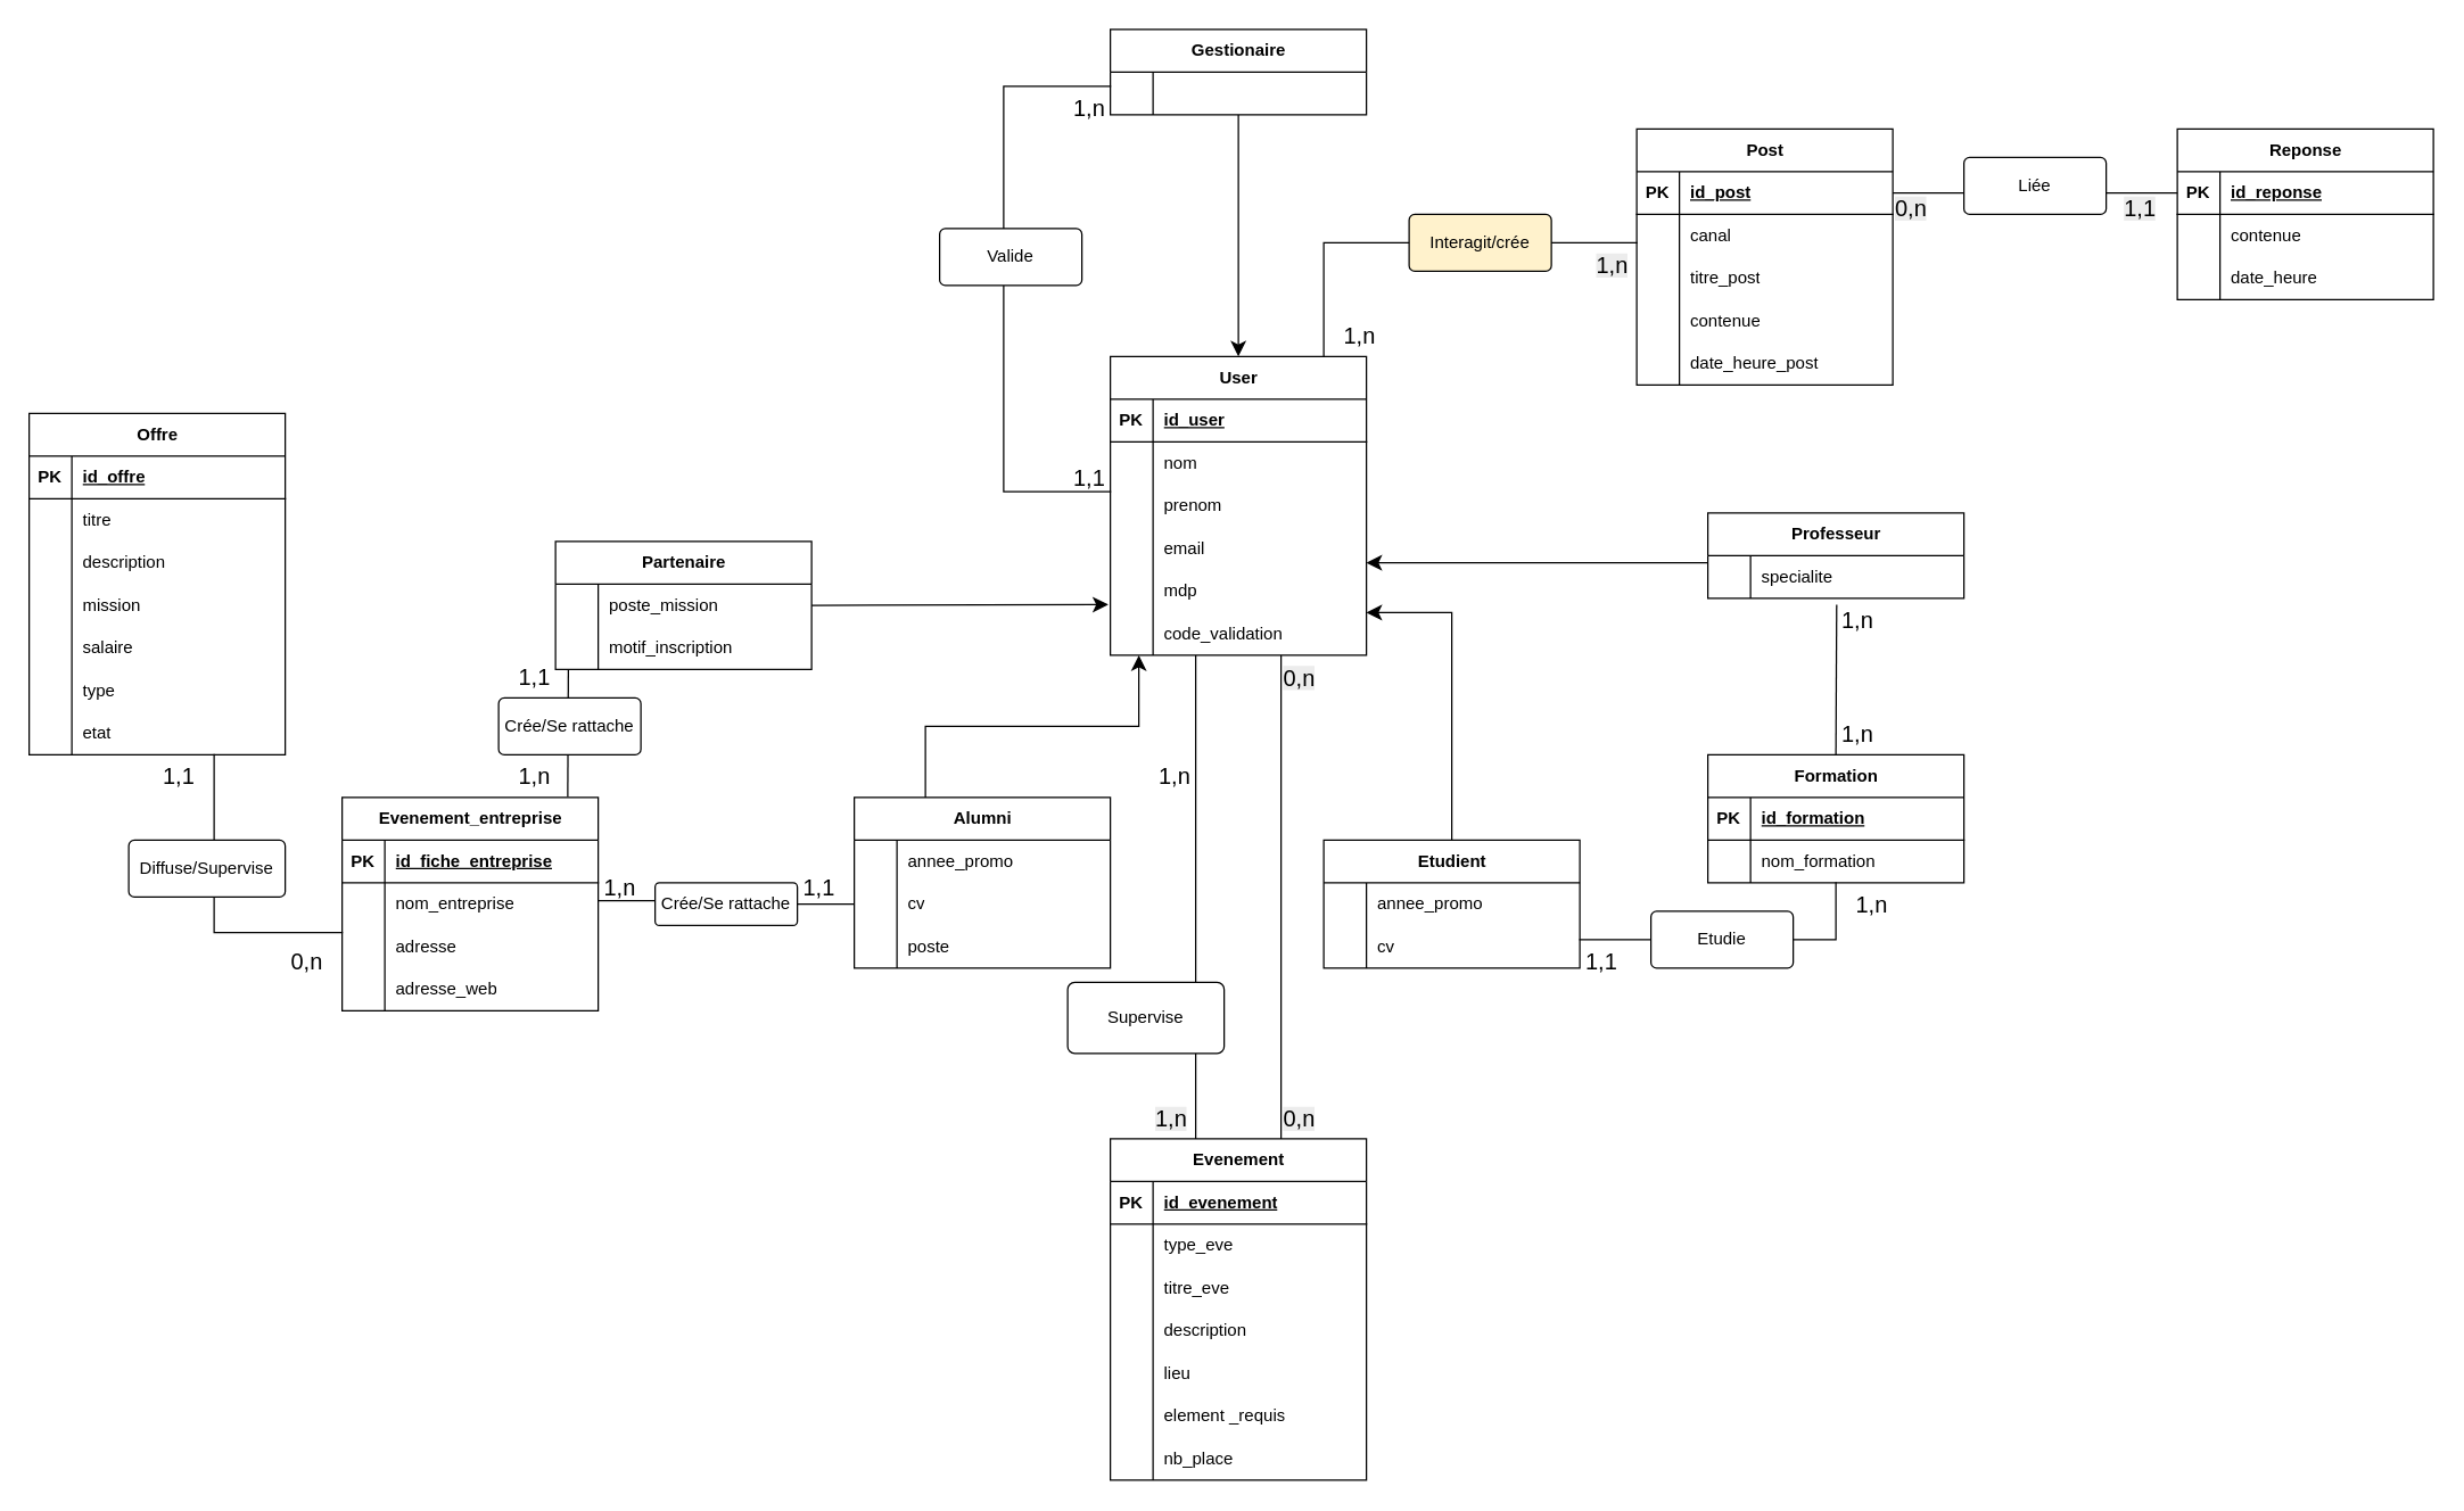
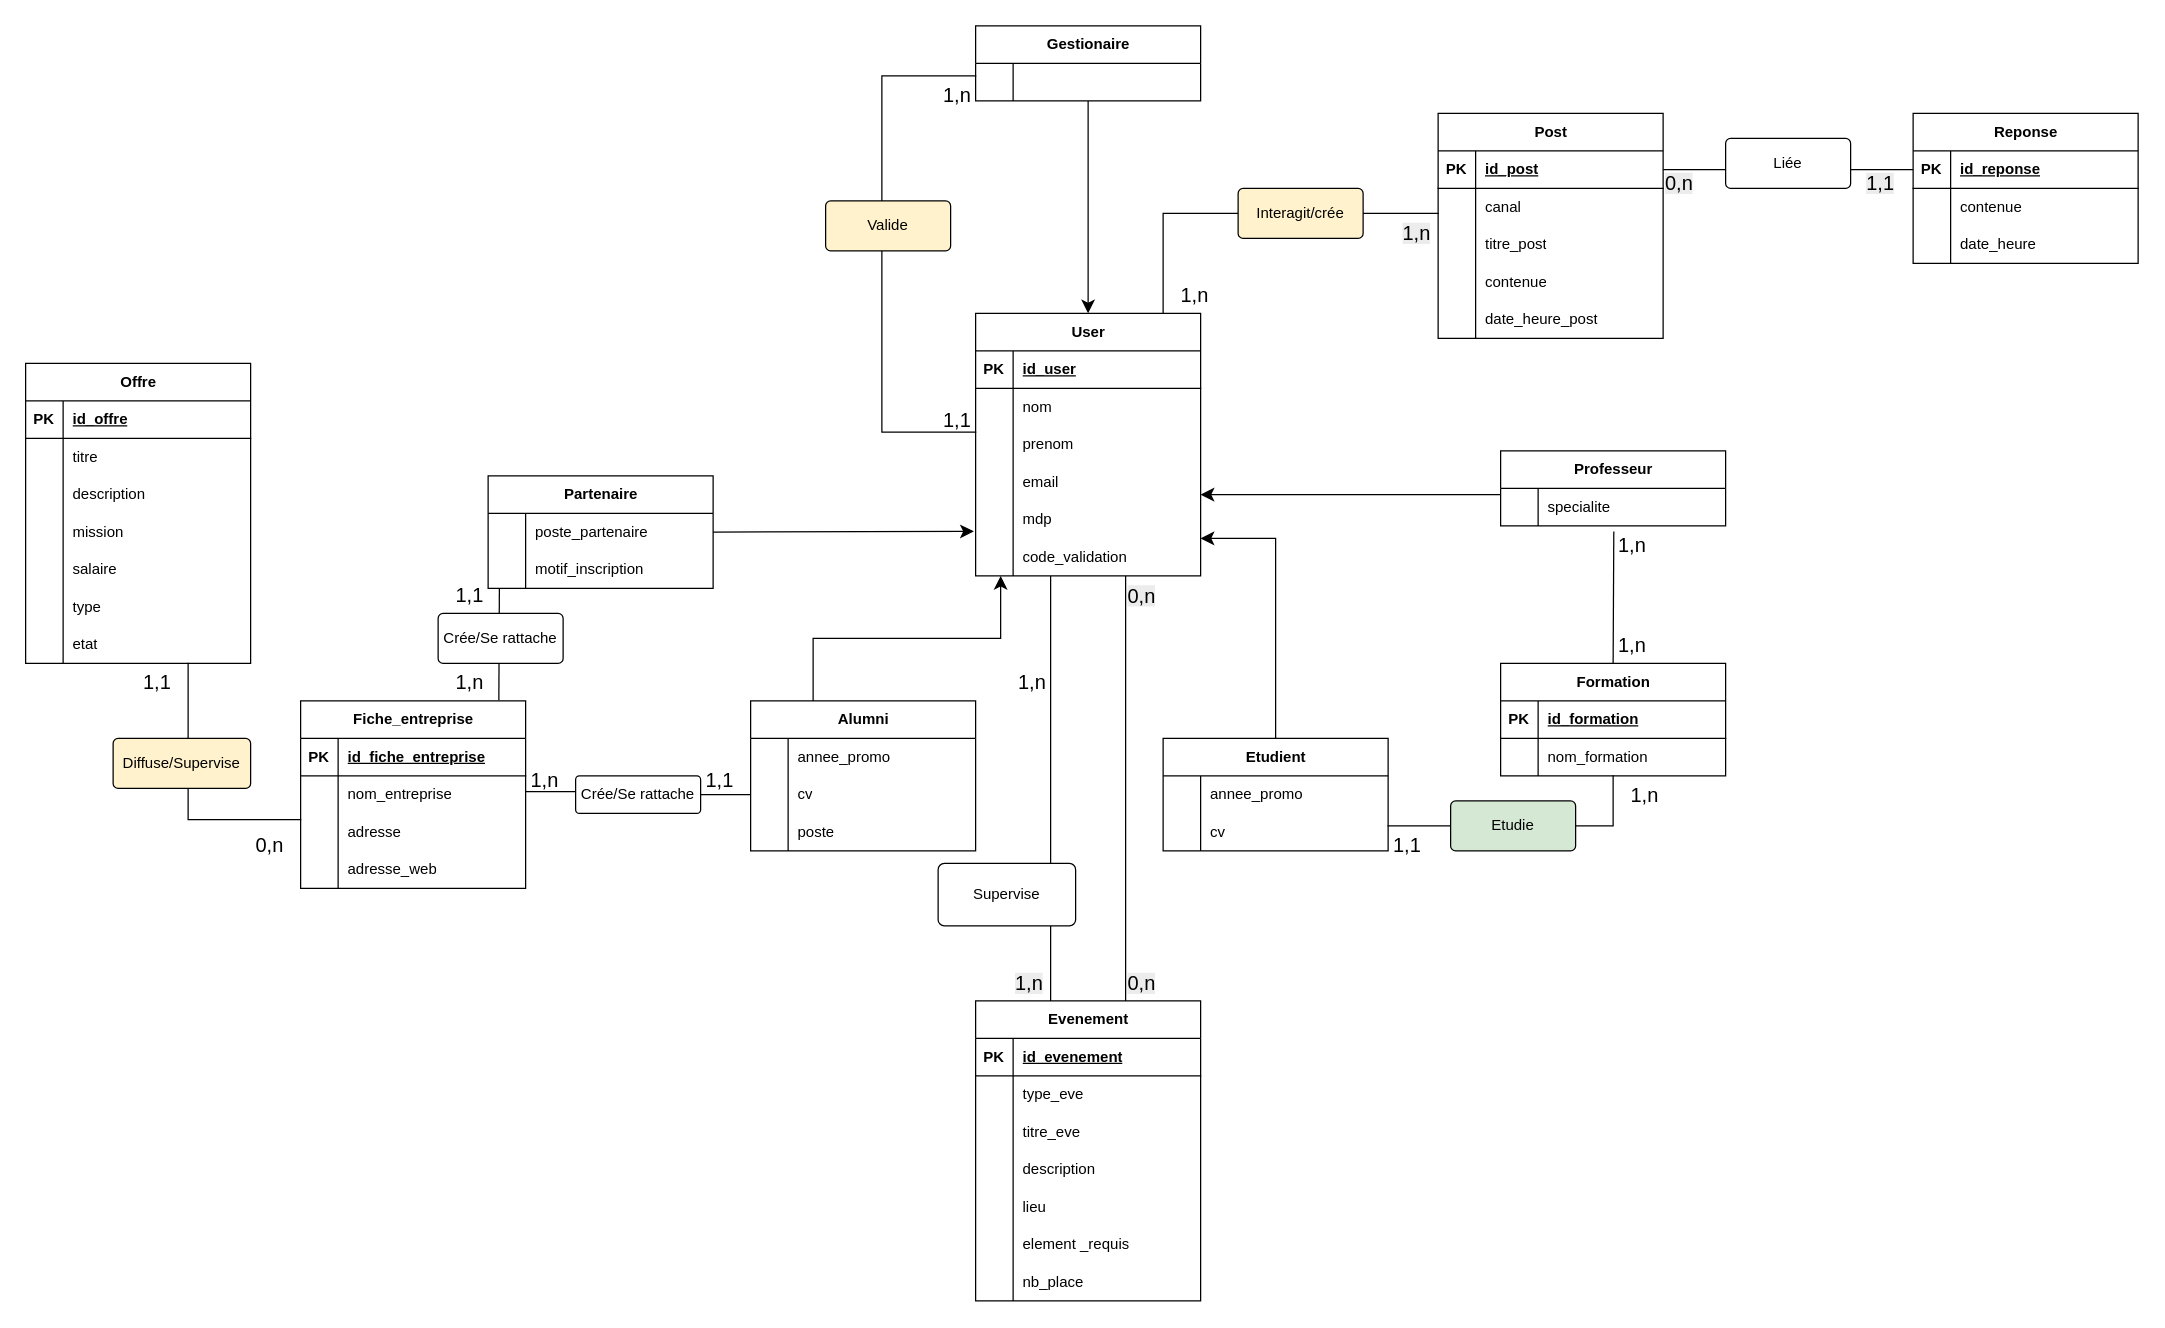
- <mxCell id="162" value="Valide" style="rounded=1;arcSize=10;whiteSpace=wrap;html=1;align=center;" vertex="1" parent="1"><mxGeometry x="660" y="160" width="100" height="40" as="geometry" /></mxCell>
+ <mxCell id="162" value="Valide" style="rounded=1;arcSize=10;whiteSpace=wrap;html=1;align=center;fillColor=#fff2cc;" vertex="1" parent="1"><mxGeometry x="660" y="160" width="100" height="40" as="geometry" /></mxCell>
- <mxCell id="45" value="poste_mission" style="shape=partialRectangle;connectable=0;fillColor=none;top=0;left=0;bottom=0;right=0;align=left;spacingLeft=6;overflow=hidden;whiteSpace=wrap;html=1;" vertex="1" parent="43"><mxGeometry x="30" width="150" height="30" as="geometry"><mxRectangle width="150" height="30" as="alternateBounds" /></mxGeometry></mxCell>
+ <mxCell id="45" value="poste_partenaire" style="shape=partialRectangle;connectable=0;fillColor=none;top=0;left=0;bottom=0;right=0;align=left;spacingLeft=6;overflow=hidden;whiteSpace=wrap;html=1;" vertex="1" parent="43"><mxGeometry x="30" width="150" height="30" as="geometry"><mxRectangle width="150" height="30" as="alternateBounds" /></mxGeometry></mxCell>
- <mxCell id="55" value="Evenement_entreprise" style="shape=table;startSize=30;container=1;collapsible=1;childLayout=tableLayout;fixedRows=1;rowLines=0;fontStyle=1;align=center;resizeLast=1;html=1;" vertex="1" parent="1"><mxGeometry x="240" y="560" width="180" height="150" as="geometry" /></mxCell>
+ <mxCell id="55" value="Fiche_entreprise" style="shape=table;startSize=30;container=1;collapsible=1;childLayout=tableLayout;fixedRows=1;rowLines=0;fontStyle=1;align=center;resizeLast=1;html=1;" vertex="1" parent="1"><mxGeometry x="240" y="560" width="180" height="150" as="geometry" /></mxCell>
- <mxCell id="133" value="Diffuse/Supervise" style="rounded=1;arcSize=10;whiteSpace=wrap;html=1;align=center;" vertex="1" parent="1"><mxGeometry x="90" y="590" width="110" height="40" as="geometry" /></mxCell>
+ <mxCell id="133" value="Diffuse/Supervise" style="rounded=1;arcSize=10;whiteSpace=wrap;html=1;align=center;fillColor=#fff2cc;" vertex="1" parent="1"><mxGeometry x="90" y="590" width="110" height="40" as="geometry" /></mxCell>
- <mxCell id="79" value="Etudie" style="rounded=1;arcSize=10;whiteSpace=wrap;html=1;align=center;" vertex="1" parent="1"><mxGeometry x="1160" y="640" width="100" height="40" as="geometry" /></mxCell>
+ <mxCell id="79" value="Etudie" style="rounded=1;arcSize=10;whiteSpace=wrap;html=1;align=center;fillColor=#d5e8d4;" vertex="1" parent="1"><mxGeometry x="1160" y="640" width="100" height="40" as="geometry" /></mxCell>
